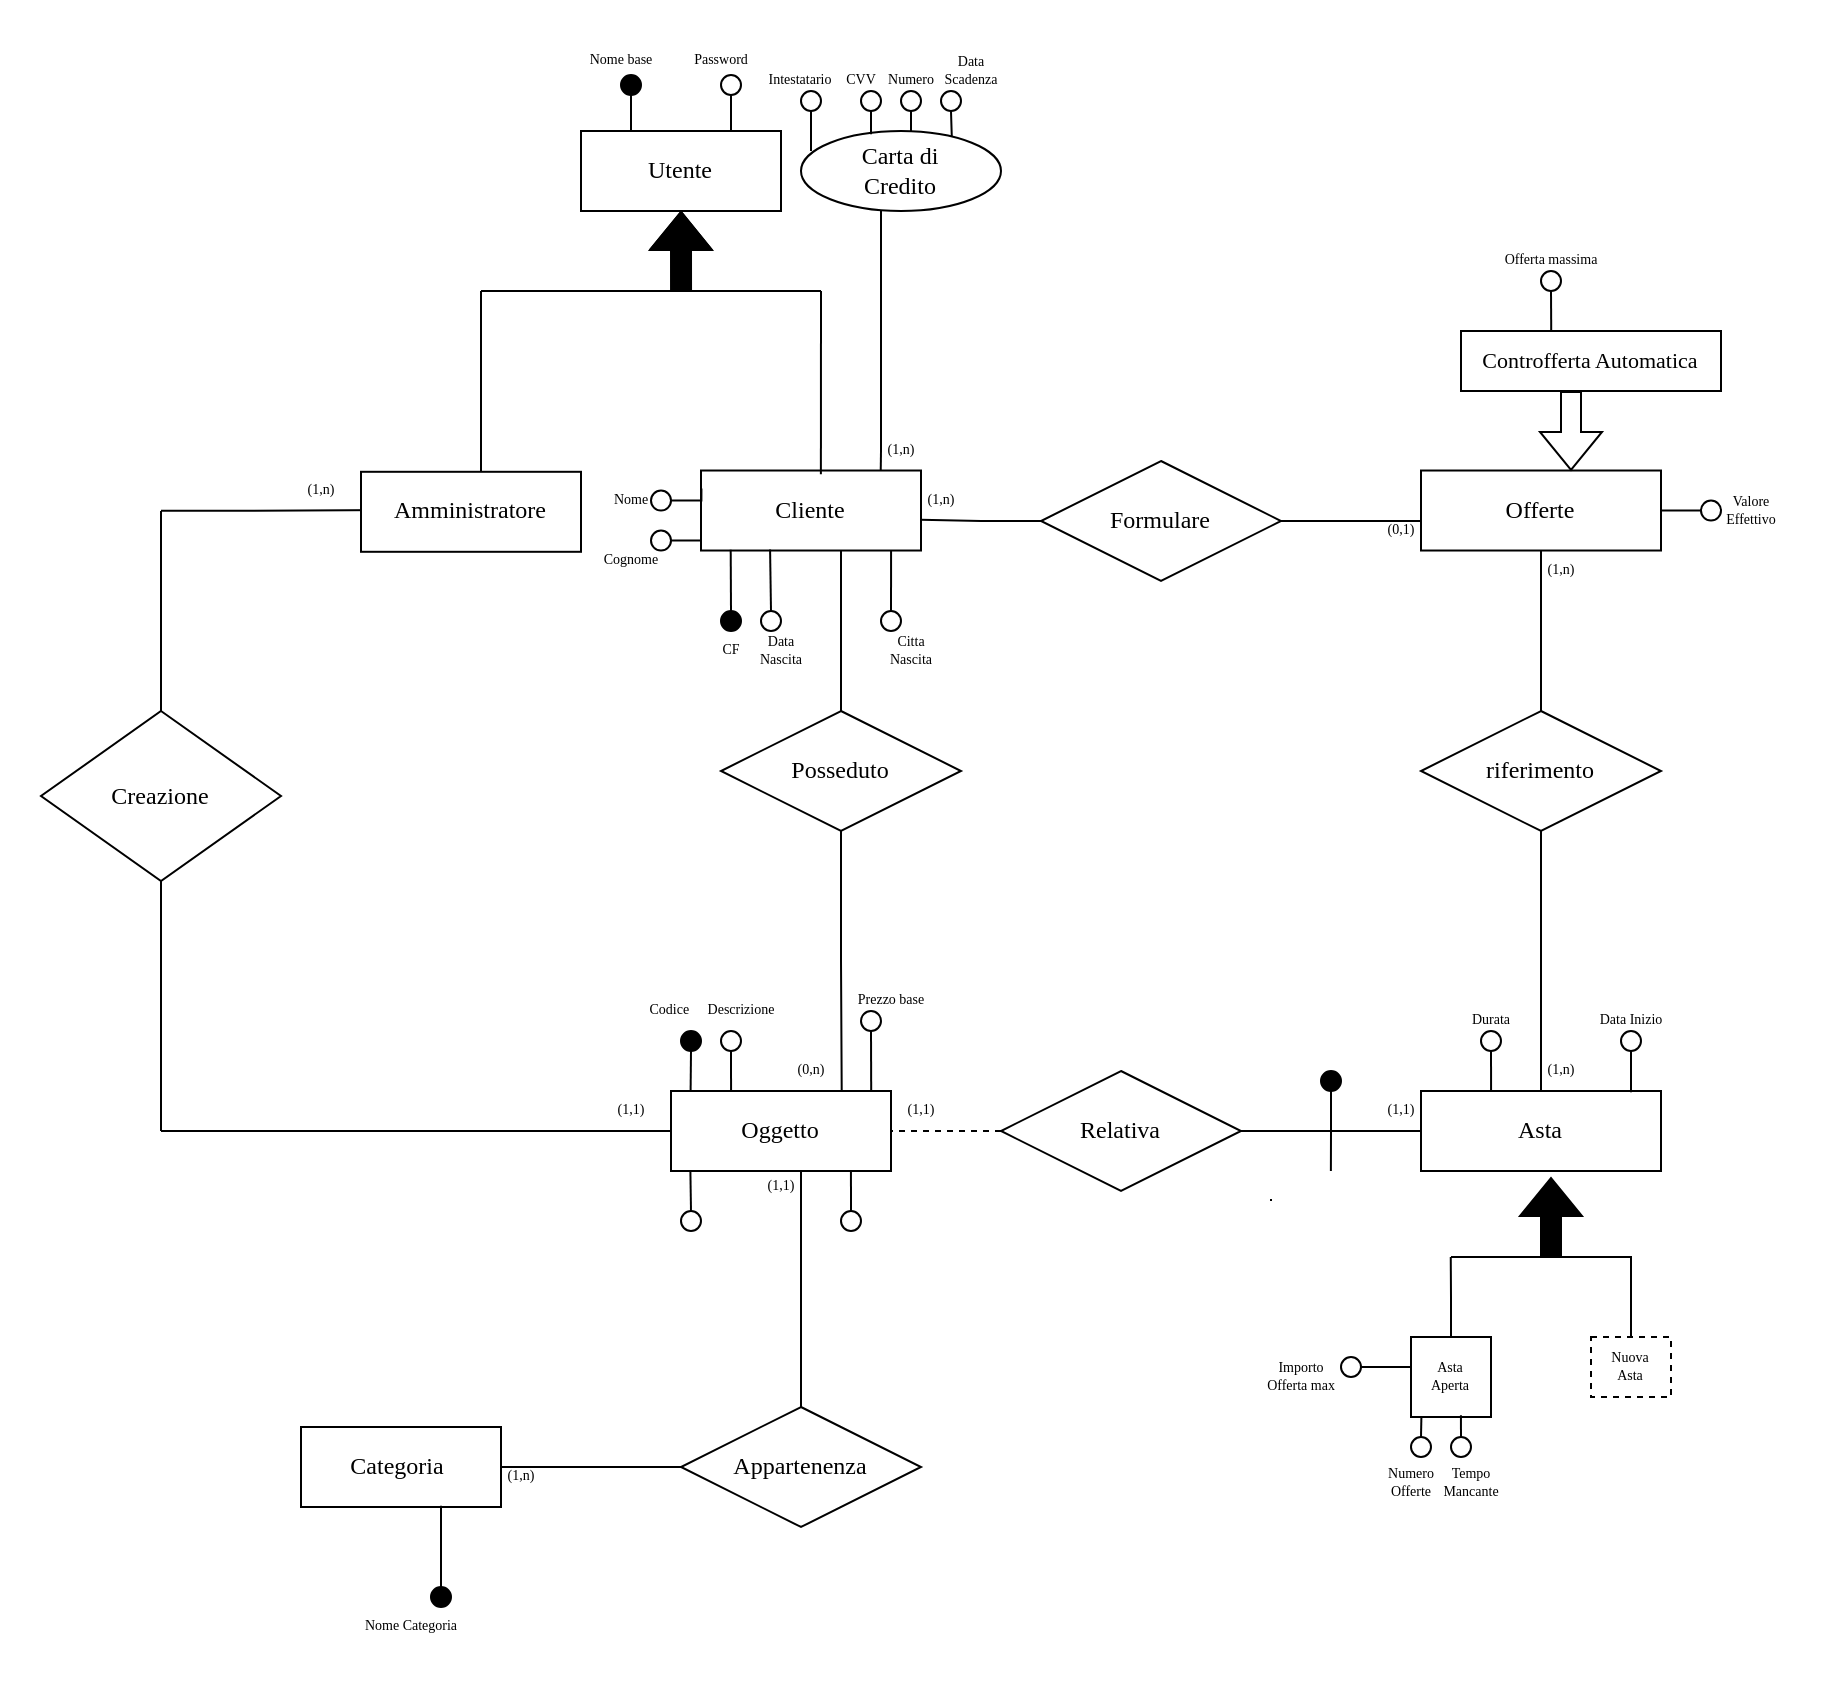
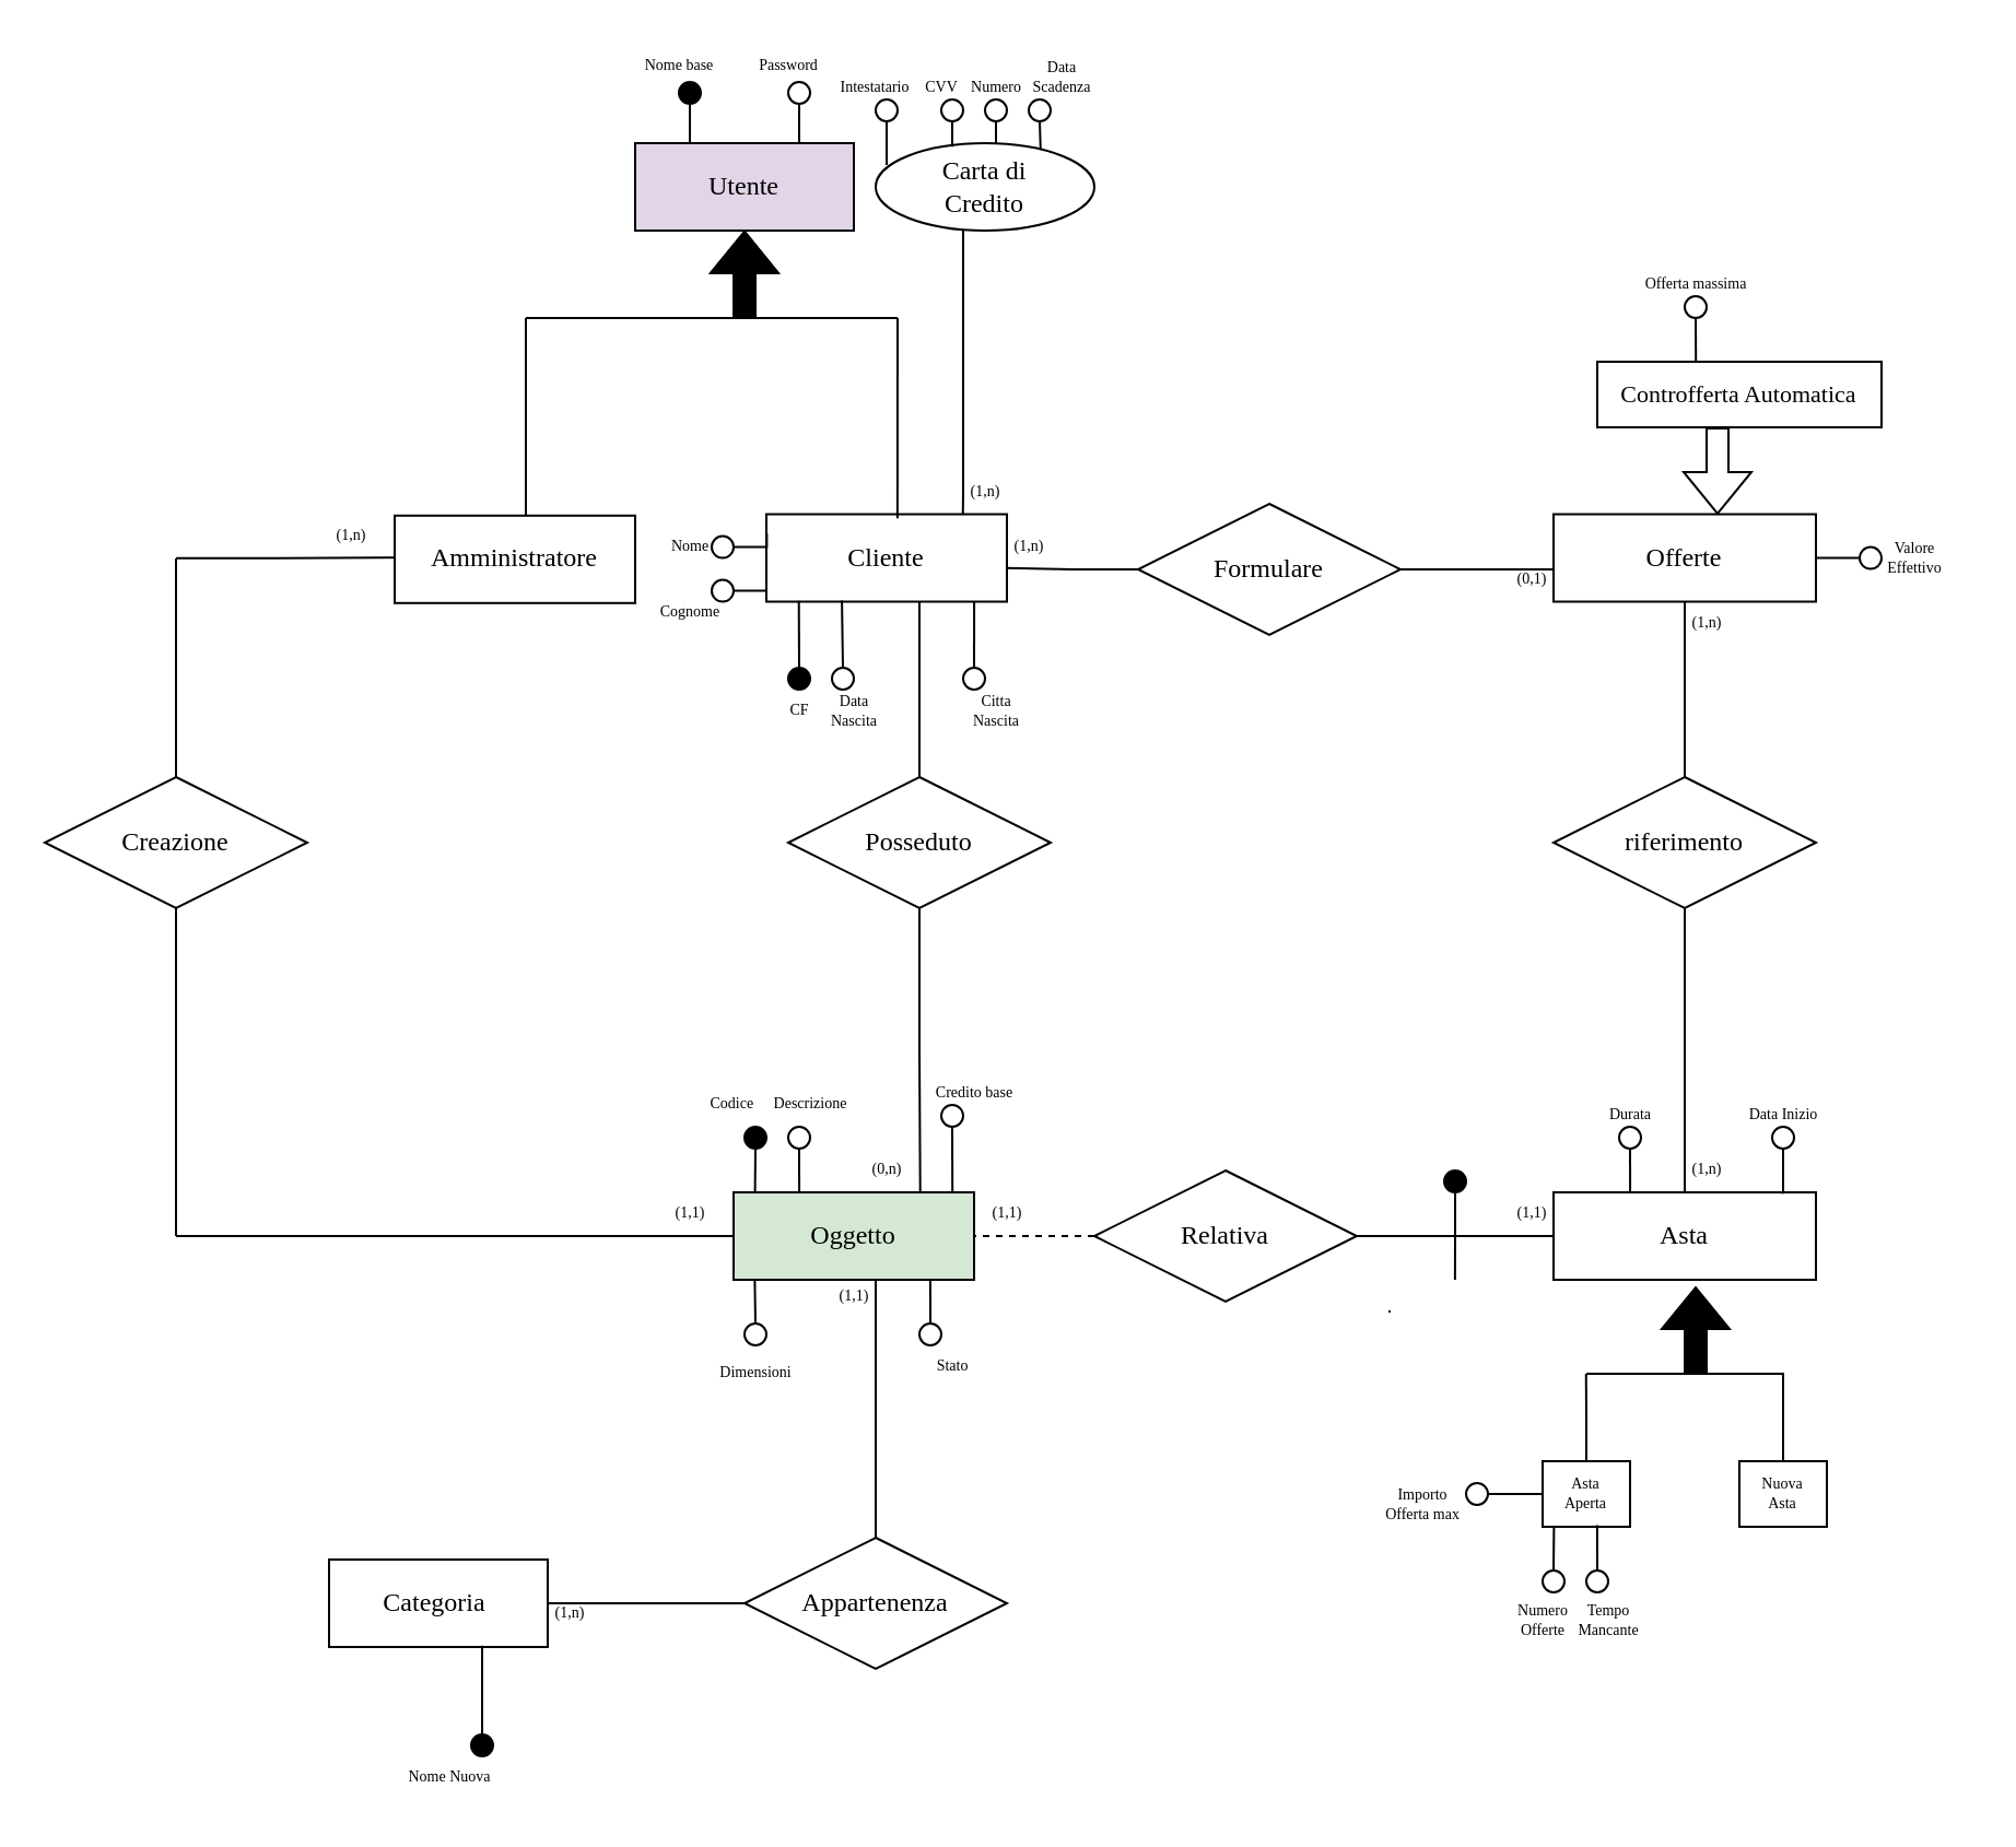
- <mxCell id="6" value="&lt;font&gt;Utente&lt;/font&gt;" style="whiteSpace=wrap;html=1;align=center;fontFamily=Times New Roman;" vertex="1" parent="1"><mxGeometry x="290" y="65" width="100" height="40" as="geometry" /></mxCell>
+ <mxCell id="6" value="&lt;font&gt;Utente&lt;/font&gt;" style="whiteSpace=wrap;html=1;align=center;fontFamily=Times New Roman;fillColor=#e1d5e7;" vertex="1" parent="1"><mxGeometry x="290" y="65" width="100" height="40" as="geometry" /></mxCell>
- <mxCell id="57" value="Creazione" style="shape=rhombus;perimeter=rhombusPerimeter;whiteSpace=wrap;html=1;align=center;fontFamily=Times New Roman;" vertex="1" parent="1"><mxGeometry x="20" y="355" width="120" height="85" as="geometry" /></mxCell>
+ <mxCell id="57" value="Creazione" style="shape=rhombus;perimeter=rhombusPerimeter;whiteSpace=wrap;html=1;align=center;fontFamily=Times New Roman;" vertex="1" parent="1"><mxGeometry x="20" y="355" width="120" height="60" as="geometry" /></mxCell>
- <mxCell id="125" value="&lt;font&gt;Prezzo base&lt;/font&gt;" style="text;html=1;align=center;verticalAlign=middle;resizable=0;points=[];autosize=1;strokeColor=none;fillColor=none;fontFamily=Times New Roman;fontSize=7;fontColor=default;labelBackgroundColor=default;" vertex="1" parent="1"><mxGeometry x="415" y="490" width="60" height="20" as="geometry" /></mxCell>
+ <mxCell id="125" value="&lt;font&gt;Credito base&lt;/font&gt;" style="text;html=1;align=center;verticalAlign=middle;resizable=0;points=[];autosize=1;strokeColor=none;fillColor=none;fontFamily=Times New Roman;fontSize=7;fontColor=default;labelBackgroundColor=default;" vertex="1" parent="1"><mxGeometry x="415" y="490" width="60" height="20" as="geometry" /></mxCell>
- <mxCell id="86" value="Oggetto" style="whiteSpace=wrap;html=1;align=center;fontFamily=Times New Roman;" vertex="1" parent="1"><mxGeometry x="335" y="545" width="110" height="40" as="geometry" /></mxCell>
+ <mxCell id="86" value="Oggetto" style="whiteSpace=wrap;html=1;align=center;fontFamily=Times New Roman;fillColor=#d5e8d4;" vertex="1" parent="1"><mxGeometry x="335" y="545" width="110" height="40" as="geometry" /></mxCell>
+ <mxCell id="128" value="Stato" style="text;html=1;align=center;verticalAlign=middle;resizable=0;points=[];autosize=1;strokeColor=none;fillColor=none;fontFamily=Times New Roman;fontSize=7;fontColor=default;labelBackgroundColor=default;" vertex="1" parent="1"><mxGeometry x="415" y="615" width="40" height="20" as="geometry" /></mxCell>
+ <mxCell id="127" value="Dimensioni" style="text;html=1;align=center;verticalAlign=middle;resizable=0;points=[];autosize=1;strokeColor=none;fillColor=none;fontFamily=Times New Roman;fontSize=7;fontColor=default;labelBackgroundColor=default;" vertex="1" parent="1"><mxGeometry x="315" y="618" width="60" height="20" as="geometry" /></mxCell>
- <mxCell id="71" value="&lt;font&gt;Nuova&lt;/font&gt;&lt;div&gt;&lt;font&gt;Asta&lt;/font&gt;&lt;/div&gt;" style="whiteSpace=wrap;html=1;align=center;verticalAlign=middle;fontFamily=Times New Roman;fontSize=7;fontColor=default;labelBackgroundColor=default;autosize=1;resizable=0;fillColor=none;gradientColor=none;dashed=1;" vertex="1" parent="1"><mxGeometry x="795" y="668" width="40" height="30" as="geometry" /></mxCell>
+ <mxCell id="71" value="&lt;font&gt;Nuova&lt;/font&gt;&lt;div&gt;&lt;font&gt;Asta&lt;/font&gt;&lt;/div&gt;" style="whiteSpace=wrap;html=1;align=center;verticalAlign=middle;fontFamily=Times New Roman;fontSize=7;fontColor=default;labelBackgroundColor=default;autosize=1;resizable=0;fillColor=none;gradientColor=none;" vertex="1" parent="1"><mxGeometry x="795" y="668" width="40" height="30" as="geometry" /></mxCell>
- <mxCell id="69" value="&lt;font&gt;Asta&lt;/font&gt;&lt;div&gt;&lt;font&gt;Aperta&lt;/font&gt;&lt;/div&gt;" style="whiteSpace=wrap;html=1;align=center;verticalAlign=middle;fontFamily=Times New Roman;fontSize=7;fontColor=default;labelBackgroundColor=default;autosize=1;resizable=0;fillColor=none;gradientColor=none;" vertex="1" parent="1"><mxGeometry x="705" y="668" width="40" height="40" as="geometry" /></mxCell>
+ <mxCell id="69" value="&lt;font&gt;Asta&lt;/font&gt;&lt;div&gt;&lt;font&gt;Aperta&lt;/font&gt;&lt;/div&gt;" style="whiteSpace=wrap;html=1;align=center;verticalAlign=middle;fontFamily=Times New Roman;fontSize=7;fontColor=default;labelBackgroundColor=default;autosize=1;resizable=0;fillColor=none;gradientColor=none;" vertex="1" parent="1"><mxGeometry x="705" y="668" width="40" height="30" as="geometry" /></mxCell>
- <mxCell id="108" value="Nome Categoria" style="text;html=1;align=center;verticalAlign=middle;resizable=0;points=[];autosize=1;strokeColor=none;fillColor=none;fontFamily=Times New Roman;fontSize=7;fontColor=default;labelBackgroundColor=default;" vertex="1" parent="1"><mxGeometry x="170" y="803" width="70" height="20" as="geometry" /></mxCell>
+ <mxCell id="108" value="Nome Nuova" style="text;html=1;align=center;verticalAlign=middle;resizable=0;points=[];autosize=1;strokeColor=none;fillColor=none;fontFamily=Times New Roman;fontSize=7;fontColor=default;labelBackgroundColor=default;" vertex="1" parent="1"><mxGeometry x="170" y="803" width="70" height="20" as="geometry" /></mxCell>
